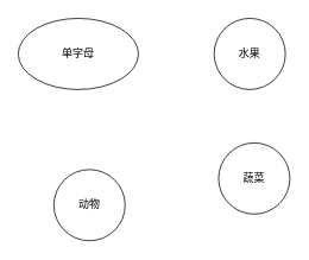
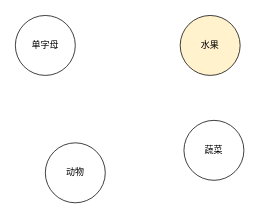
- <mxCell id="2" value="单字母" style="ellipse;whiteSpace=wrap;html=1;aspect=fixed;" vertex="1" parent="1"><mxGeometry x="20" y="20" width="135" height="80" as="geometry" /></mxCell>
+ <mxCell id="2" value="单字母" style="ellipse;whiteSpace=wrap;html=1;aspect=fixed;" vertex="1" parent="1"><mxGeometry x="20" y="20" width="80" height="80" as="geometry" /></mxCell>
- <mxCell id="3" value="水果" style="ellipse;whiteSpace=wrap;html=1;aspect=fixed;" vertex="1" parent="1"><mxGeometry x="240" y="20" width="80" height="80" as="geometry" /></mxCell>
+ <mxCell id="3" value="水果" style="ellipse;whiteSpace=wrap;html=1;aspect=fixed;fillColor=#fff2cc;" vertex="1" parent="1"><mxGeometry x="240" y="20" width="80" height="80" as="geometry" /></mxCell>
